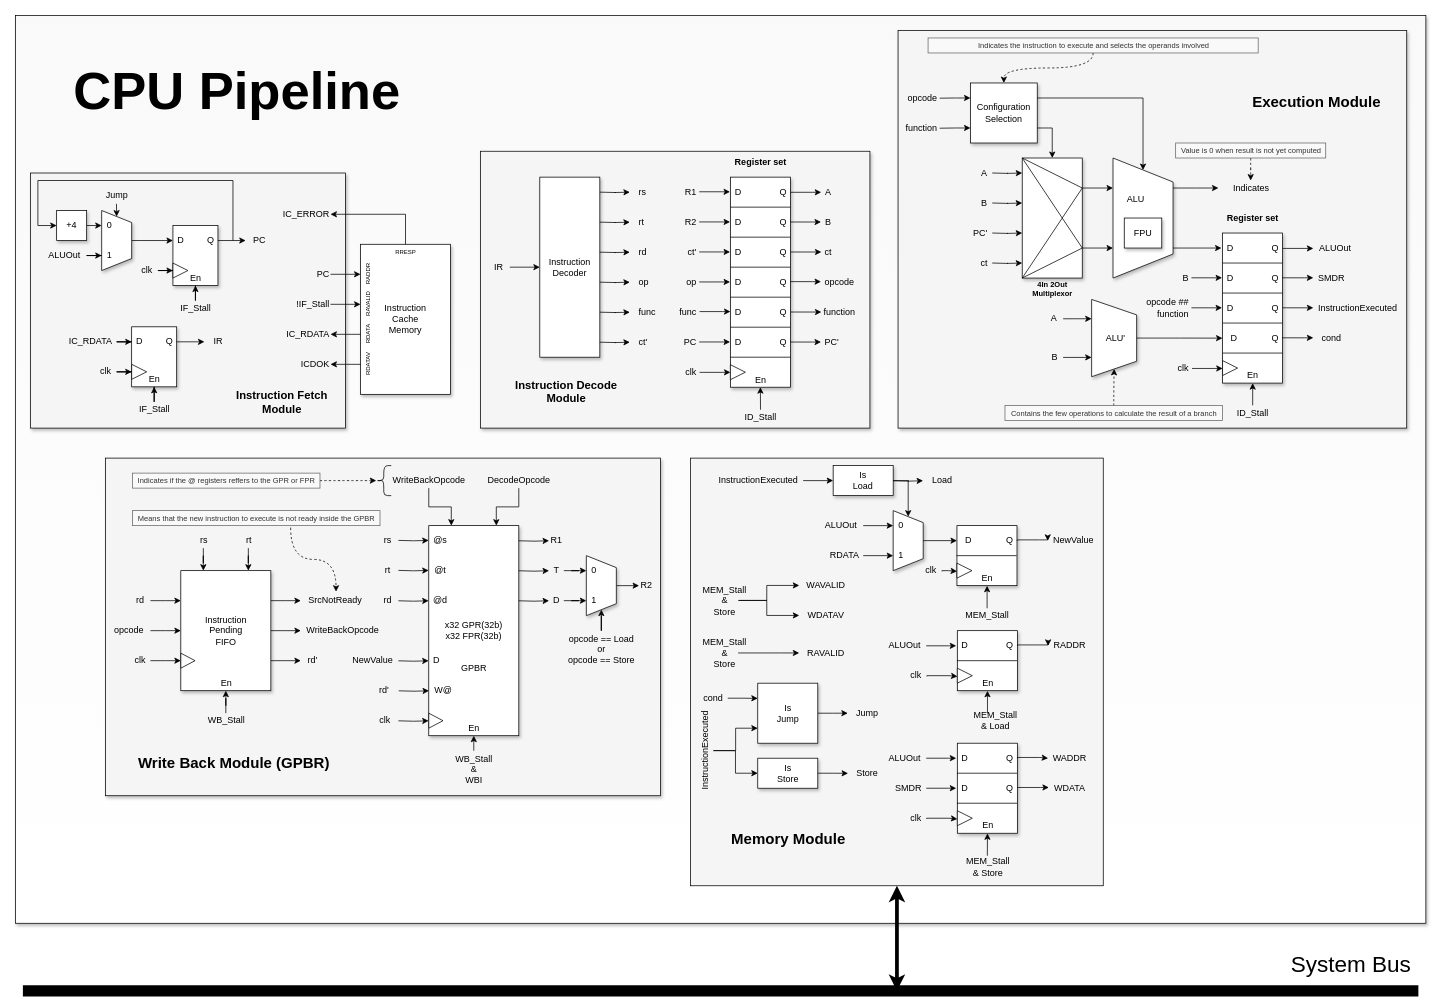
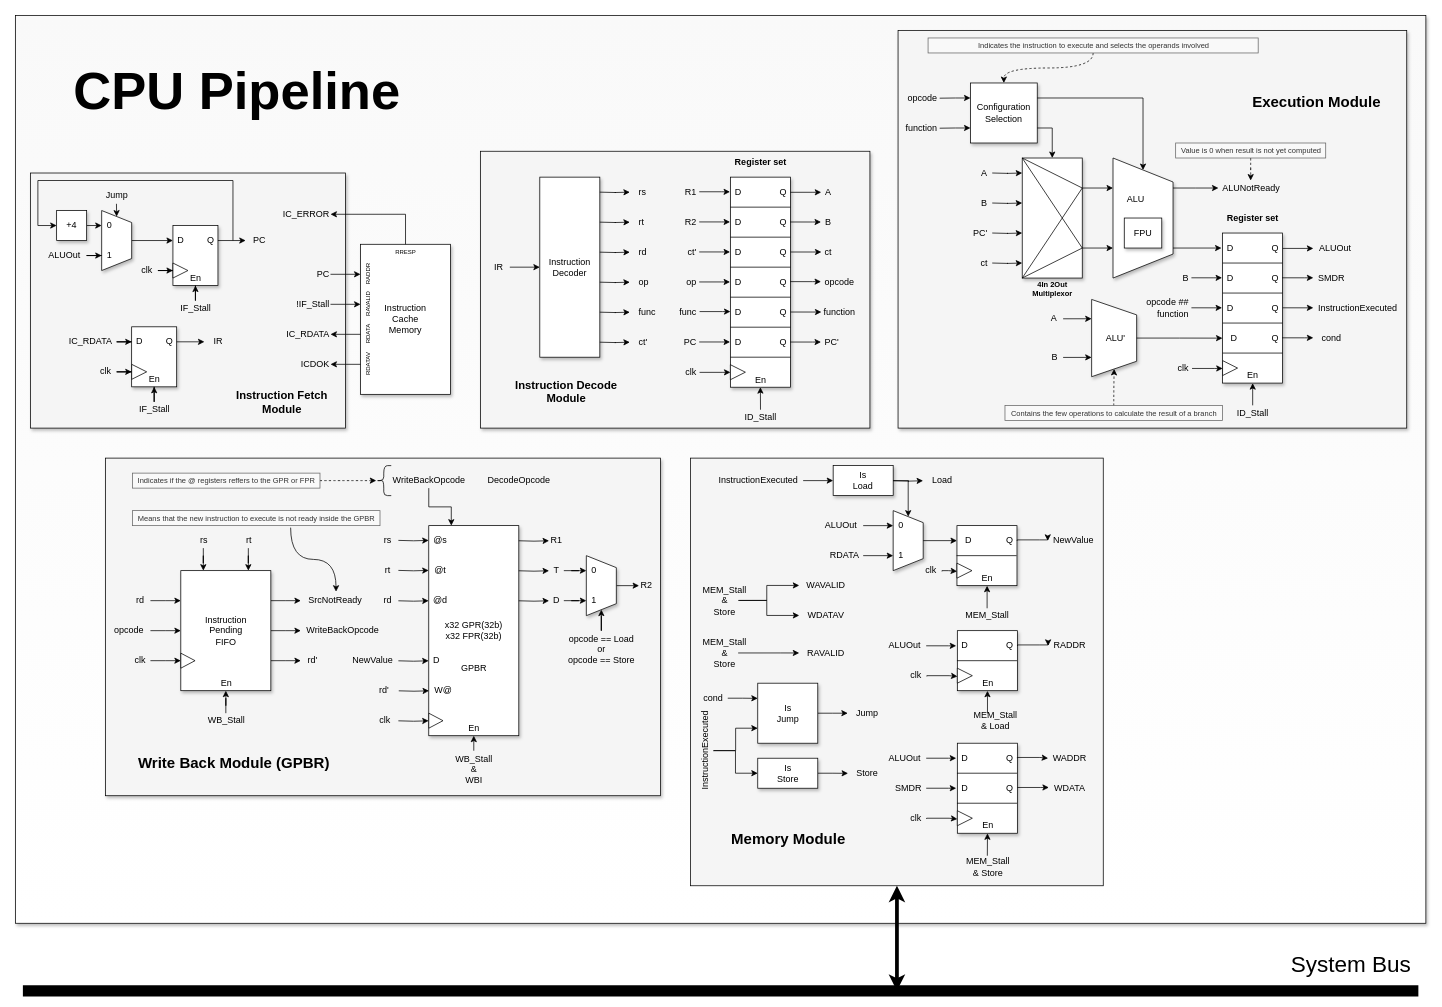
- <mxCell id="197" value="&lt;font style=&quot;font-size: 12px&quot;&gt;Indicates&lt;/font&gt;" style="text;html=1;align=center;verticalAlign=middle;resizable=0;points=[];;autosize=1;fontSize=10;" parent="125" vertex="1"><mxGeometry x="431.5" y="200" width="90" height="20" as="geometry" /></mxCell>
+ <mxCell id="197" value="&lt;font style=&quot;font-size: 12px&quot;&gt;ALUNotReady&lt;/font&gt;" style="text;html=1;align=center;verticalAlign=middle;resizable=0;points=[];;autosize=1;fontSize=10;" parent="125" vertex="1"><mxGeometry x="431.5" y="200" width="90" height="20" as="geometry" /></mxCell>
- <mxCell id="247" value="" style="edgeStyle=orthogonalEdgeStyle;rounded=0;orthogonalLoop=1;jettySize=auto;html=1;startArrow=none;startFill=0;endArrow=classic;endFill=1;strokeWidth=1;fontSize=12;entryX=0.75;entryY=0;entryDx=0;entryDy=0;" parent="202" source="248" target="225" edge="1"><mxGeometry relative="1" as="geometry" /></mxCell>
- <mxCell id="267" value="" style="edgeStyle=orthogonalEdgeStyle;curved=1;rounded=0;orthogonalLoop=1;jettySize=auto;html=1;dashed=1;startArrow=none;startFill=0;endArrow=classic;endFill=1;strokeWidth=1;fontSize=10;entryX=0.521;entryY=-0.1;entryDx=0;entryDy=0;entryPerimeter=0;exitX=0.639;exitY=1.133;exitDx=0;exitDy=0;exitPerimeter=0;" parent="202" source="268" target="218" edge="1"><mxGeometry relative="1" as="geometry"><mxPoint x="415.5" y="10" as="targetPoint" /></mxGeometry></mxCell>
+ <mxCell id="267" value="" style="edgeStyle=orthogonalEdgeStyle;curved=1;rounded=0;orthogonalLoop=1;jettySize=auto;html=1;dashed=0;startArrow=none;startFill=0;endArrow=classic;endFill=1;strokeWidth=1;fontSize=10;entryX=0.521;entryY=-0.1;entryDx=0;entryDy=0;entryPerimeter=0;exitX=0.639;exitY=1.133;exitDx=0;exitDy=0;exitPerimeter=0;" parent="202" source="268" target="218" edge="1"><mxGeometry relative="1" as="geometry"><mxPoint x="415.5" y="10" as="targetPoint" /></mxGeometry></mxCell>
